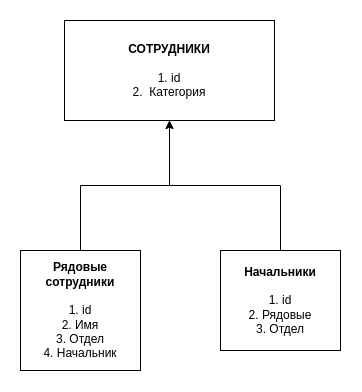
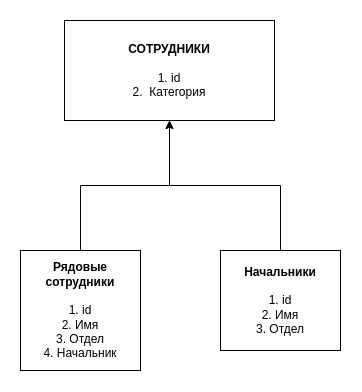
- <mxCell id="6" value="&lt;b&gt;Начальники&lt;/b&gt;&lt;div&gt;&lt;br&gt;&lt;/div&gt;&lt;div&gt;1. id&lt;/div&gt;&lt;div&gt;2. Рядовые&lt;/div&gt;&lt;div&gt;3. Отдел&lt;/div&gt;" style="rounded=0;whiteSpace=wrap;html=1;" vertex="1" parent="1"><mxGeometry x="220" y="250" width="120" height="100" as="geometry" /></mxCell>
+ <mxCell id="6" value="&lt;b&gt;Начальники&lt;/b&gt;&lt;div&gt;&lt;br&gt;&lt;/div&gt;&lt;div&gt;1. id&lt;/div&gt;&lt;div&gt;2. Имя&lt;/div&gt;&lt;div&gt;3. Отдел&lt;/div&gt;" style="rounded=0;whiteSpace=wrap;html=1;" vertex="1" parent="1"><mxGeometry x="220" y="250" width="120" height="100" as="geometry" /></mxCell>
